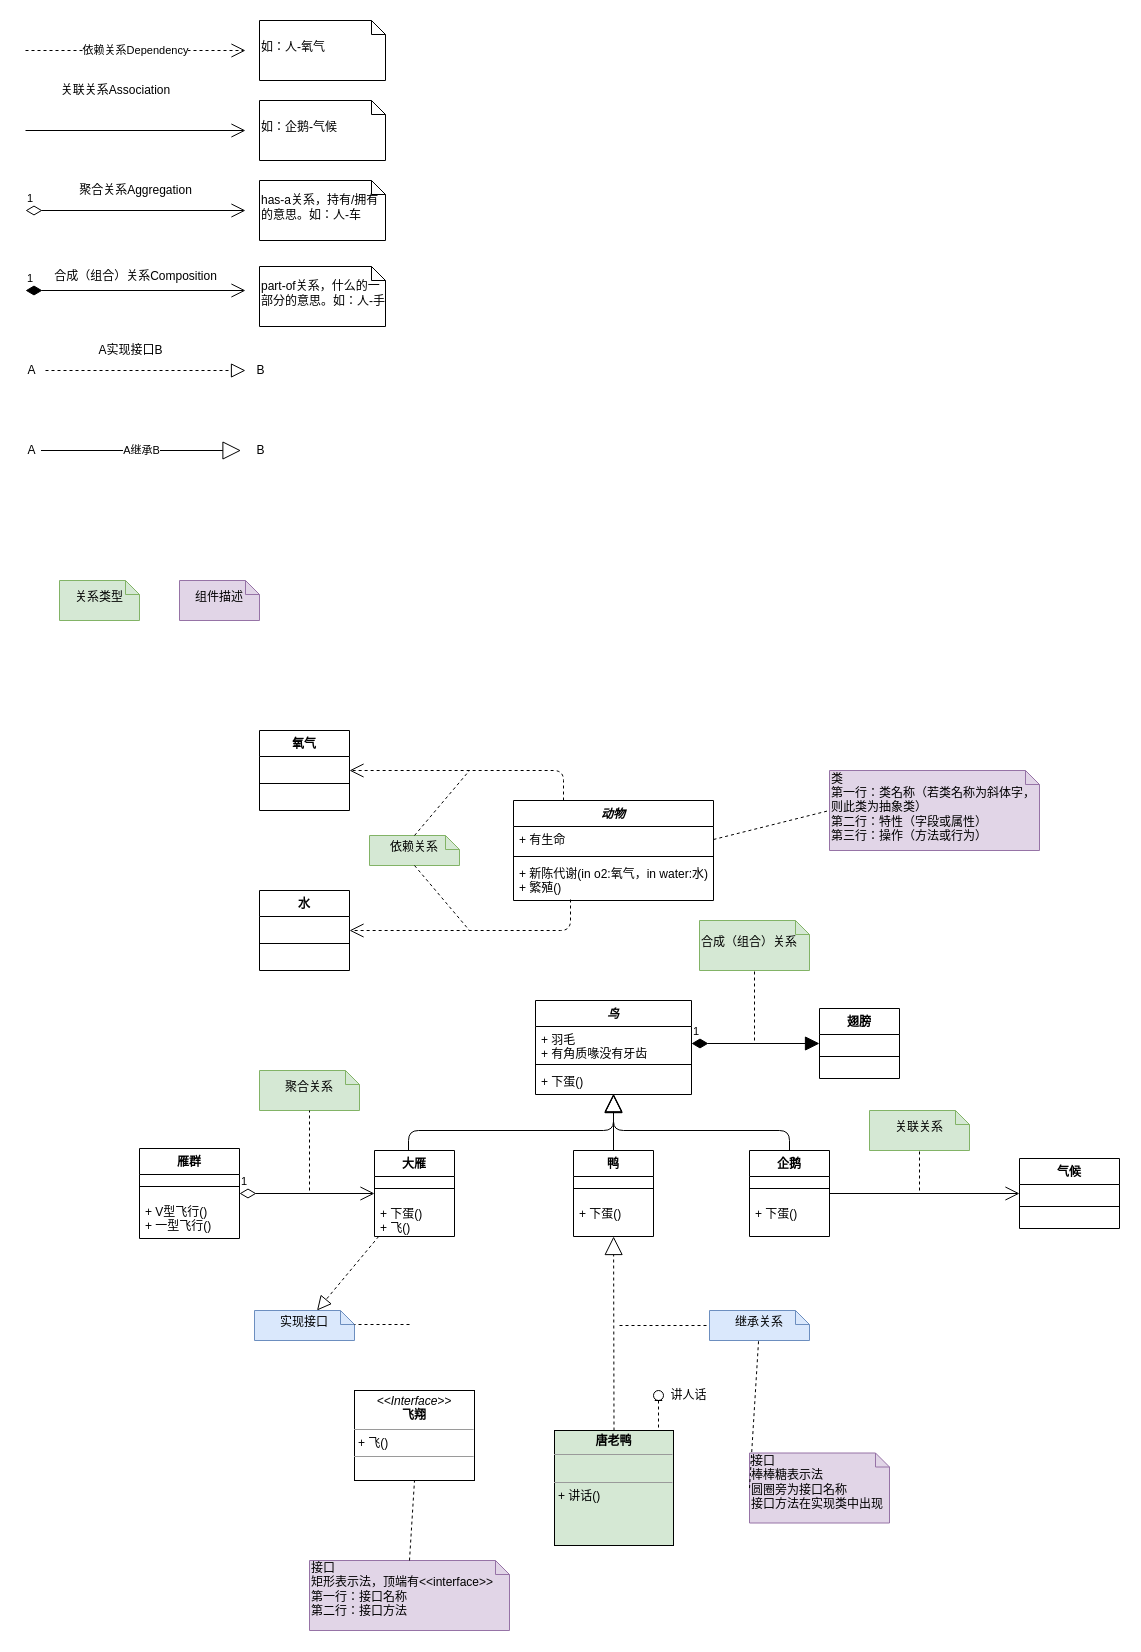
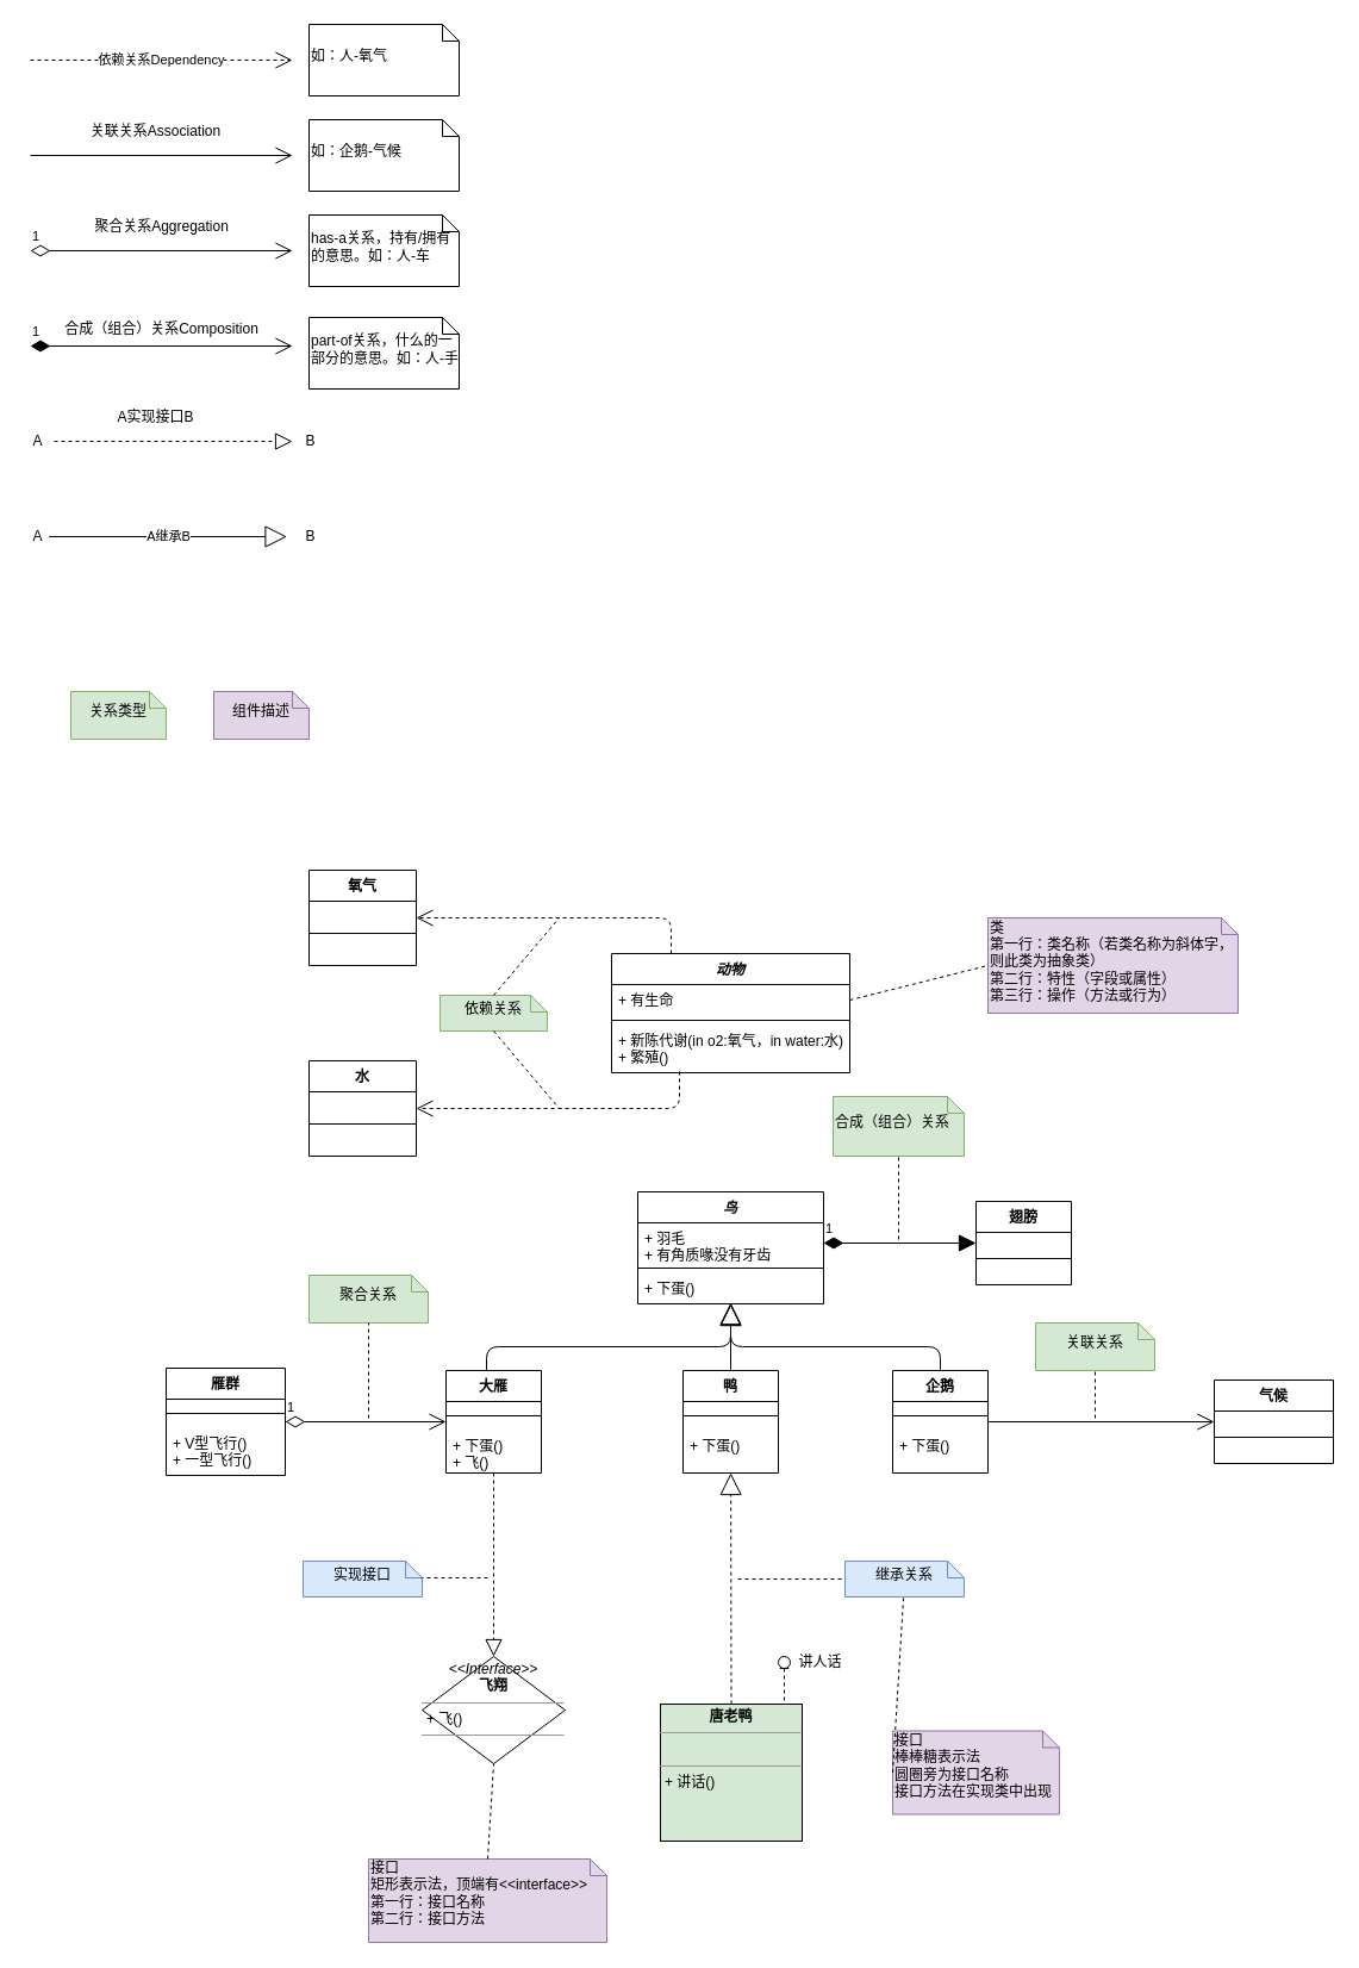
- <mxCell id="67" value="关联关系Association" style="text;html=1;align=center;verticalAlign=middle;resizable=0;points=[];autosize=1;" vertex="1" parent="1"><mxGeometry x="55" y="80" width="120" height="20" as="geometry" /></mxCell>
+ <mxCell id="67" value="关联关系Association" style="text;html=1;align=center;verticalAlign=middle;resizable=0;points=[];autosize=1;" vertex="1" parent="1"><mxGeometry x="70" y="100" width="120" height="20" as="geometry" /></mxCell>
- <mxCell id="50" value="" style="endArrow=block;dashed=1;endFill=0;endSize=12;html=1;" edge="1" parent="1" source="26" target="51"><mxGeometry width="160" relative="1" as="geometry"><mxPoint x="139" y="1430" as="sourcePoint" /><mxPoint x="299" y="1430" as="targetPoint" /></mxGeometry></mxCell>
+ <mxCell id="50" value="" style="endArrow=block;dashed=1;endFill=0;endSize=12;html=1;entryX=0.5;entryY=0;entryDx=0;entryDy=0;" edge="1" parent="1" source="26" target="48"><mxGeometry width="160" relative="1" as="geometry"><mxPoint x="139" y="1430" as="sourcePoint" /><mxPoint x="299" y="1430" as="targetPoint" /></mxGeometry></mxCell>
- <mxCell id="48" value="&lt;p style=&quot;margin: 0px ; margin-top: 4px ; text-align: center&quot;&gt;&lt;i&gt;&amp;lt;&amp;lt;Interface&amp;gt;&amp;gt;&lt;/i&gt;&lt;br&gt;&lt;b&gt;飞翔&lt;/b&gt;&lt;/p&gt;&lt;hr size=&quot;1&quot;&gt;&lt;p style=&quot;margin: 0px ; margin-left: 4px&quot;&gt;+ 飞()&lt;br&gt;&lt;/p&gt;&lt;hr size=&quot;1&quot;&gt;&lt;p style=&quot;margin: 0px ; margin-left: 4px&quot;&gt;&lt;br&gt;&lt;/p&gt;" style="verticalAlign=top;align=left;overflow=fill;fontSize=12;fontFamily=Helvetica;html=1;" vertex="1" parent="1"><mxGeometry x="354" y="1390" width="120" height="90" as="geometry" /></mxCell>
+ <mxCell id="48" value="&lt;p style=&quot;margin: 0px ; margin-top: 4px ; text-align: center&quot;&gt;&lt;i&gt;&amp;lt;&amp;lt;Interface&amp;gt;&amp;gt;&lt;/i&gt;&lt;br&gt;&lt;b&gt;飞翔&lt;/b&gt;&lt;/p&gt;&lt;hr size=&quot;1&quot;&gt;&lt;p style=&quot;margin: 0px ; margin-left: 4px&quot;&gt;+ 飞()&lt;br&gt;&lt;/p&gt;&lt;hr size=&quot;1&quot;&gt;&lt;p style=&quot;margin: 0px ; margin-left: 4px&quot;&gt;&lt;br&gt;&lt;/p&gt;" style="rhombus;verticalAlign=top;align=left;overflow=fill;fontSize=12;fontFamily=Helvetica;html=1;" vertex="1" parent="1"><mxGeometry x="354" y="1390" width="120" height="90" as="geometry" /></mxCell>
